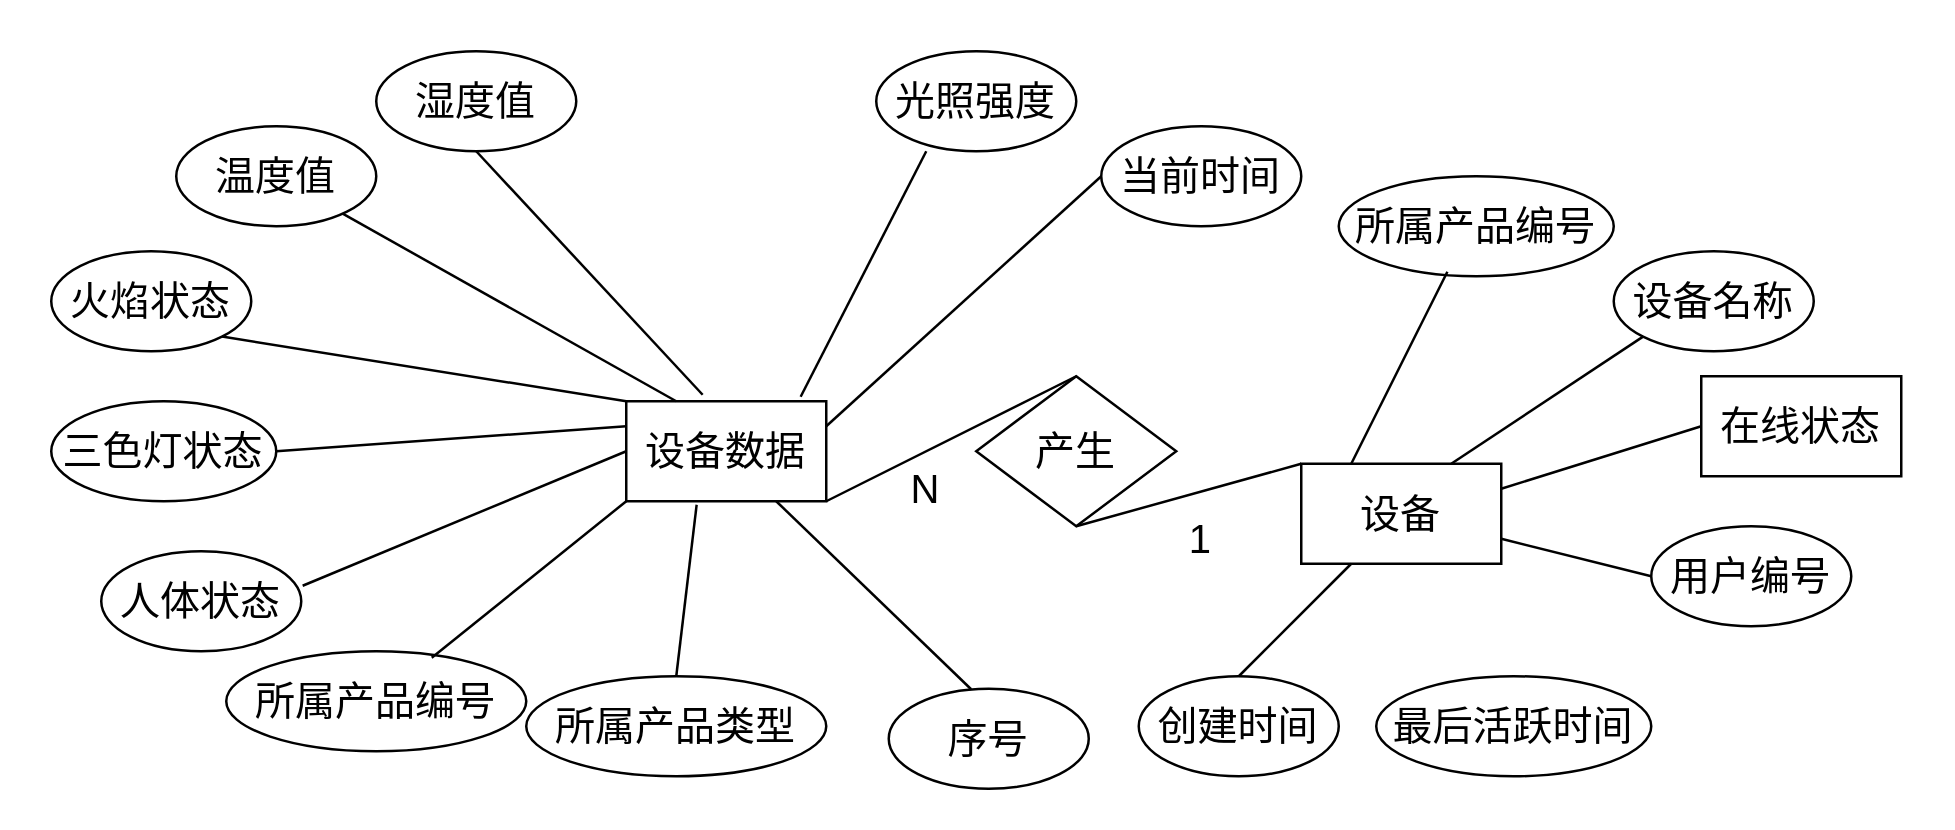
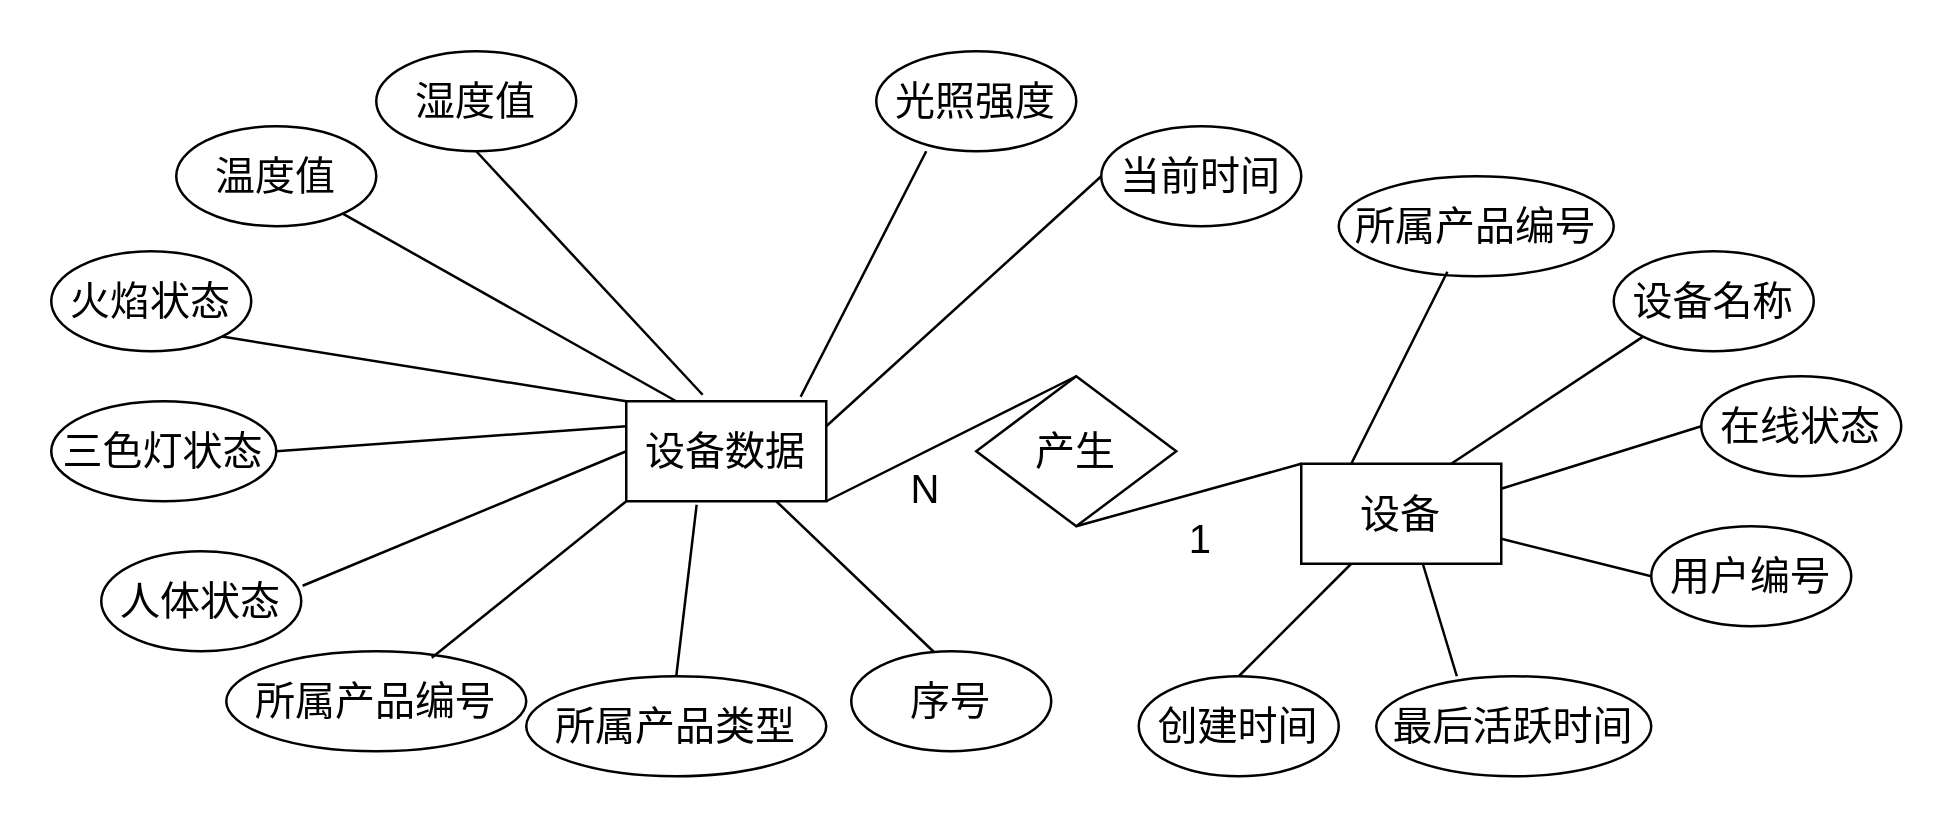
- <mxCell id="5" value="&lt;p class=&quot;MsoNormal&quot;&gt;&lt;font face=&quot;Helvetica&quot; style=&quot;font-size: 16px;&quot;&gt;在线状态&lt;/font&gt;&lt;/p&gt;" style="whiteSpace=wrap;html=1;rounded=0;" vertex="1" parent="1"><mxGeometry x="680" y="150" width="80" height="40" as="geometry" /></mxCell>
+ <mxCell id="5" value="&lt;p class=&quot;MsoNormal&quot;&gt;&lt;font face=&quot;Helvetica&quot; style=&quot;font-size: 16px;&quot;&gt;在线状态&lt;/font&gt;&lt;/p&gt;" style="ellipse;whiteSpace=wrap;html=1;" vertex="1" parent="1"><mxGeometry x="680" y="150" width="80" height="40" as="geometry" /></mxCell>
+ <mxCell id="14" value="" style="endArrow=none;html=1;rounded=0;entryX=0.293;entryY=0;entryDx=0;entryDy=0;entryPerimeter=0;exitX=0.607;exitY=0.995;exitDx=0;exitDy=0;exitPerimeter=0;" edge="1" parent="1" source="3" target="7"><mxGeometry width="50" height="50" relative="1" as="geometry"><mxPoint x="720" y="210" as="sourcePoint" /><mxPoint x="522" y="390" as="targetPoint" /></mxGeometry></mxCell>
- <mxCell id="27" value="&lt;p class=&quot;MsoNormal&quot;&gt;&lt;font face=&quot;Helvetica&quot; style=&quot;font-size: 16px;&quot;&gt;序号&lt;/font&gt;&lt;/p&gt;" style="ellipse;whiteSpace=wrap;html=1;" vertex="1" parent="1"><mxGeometry x="355" y="275" width="80" height="40" as="geometry" /></mxCell>
+ <mxCell id="27" value="&lt;p class=&quot;MsoNormal&quot;&gt;&lt;font face=&quot;Helvetica&quot; style=&quot;font-size: 16px;&quot;&gt;序号&lt;/font&gt;&lt;/p&gt;" style="ellipse;whiteSpace=wrap;html=1;" vertex="1" parent="1"><mxGeometry x="340" y="260" width="80" height="40" as="geometry" /></mxCell>
